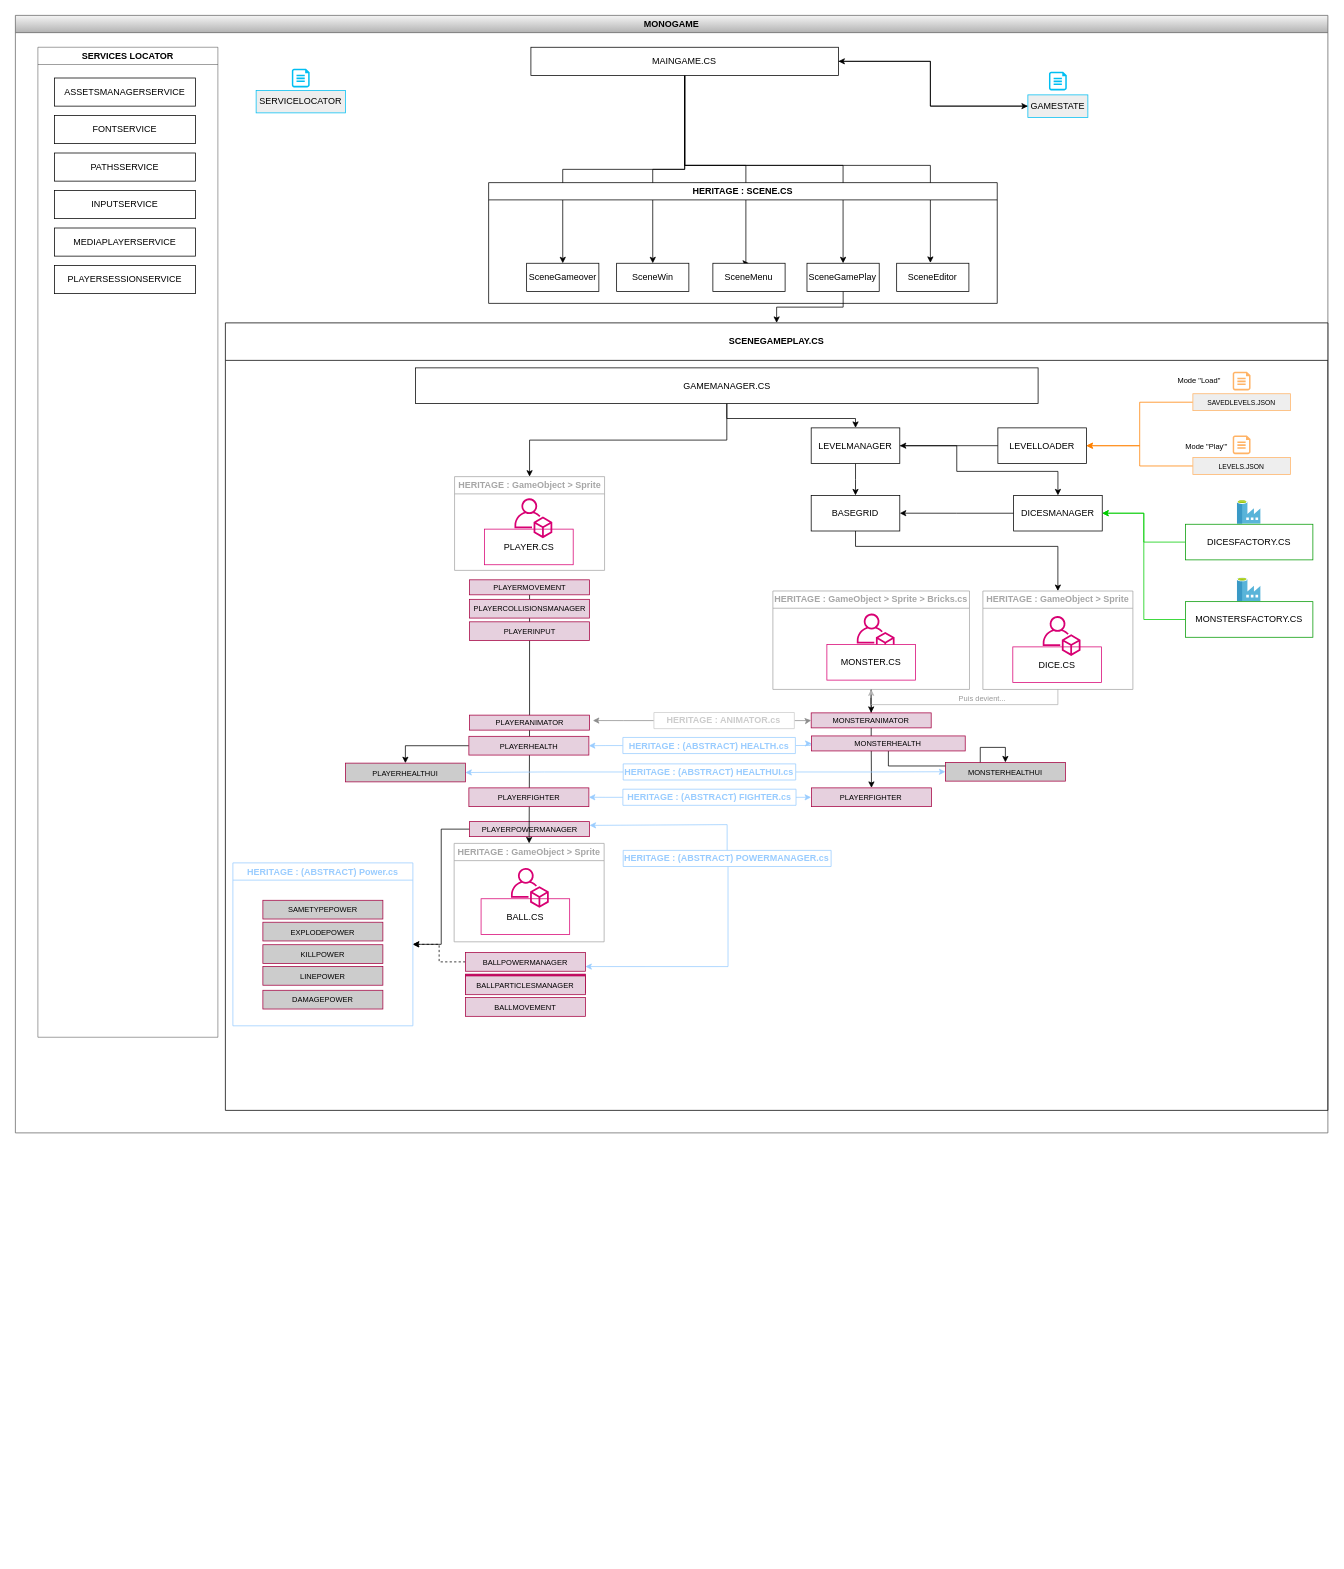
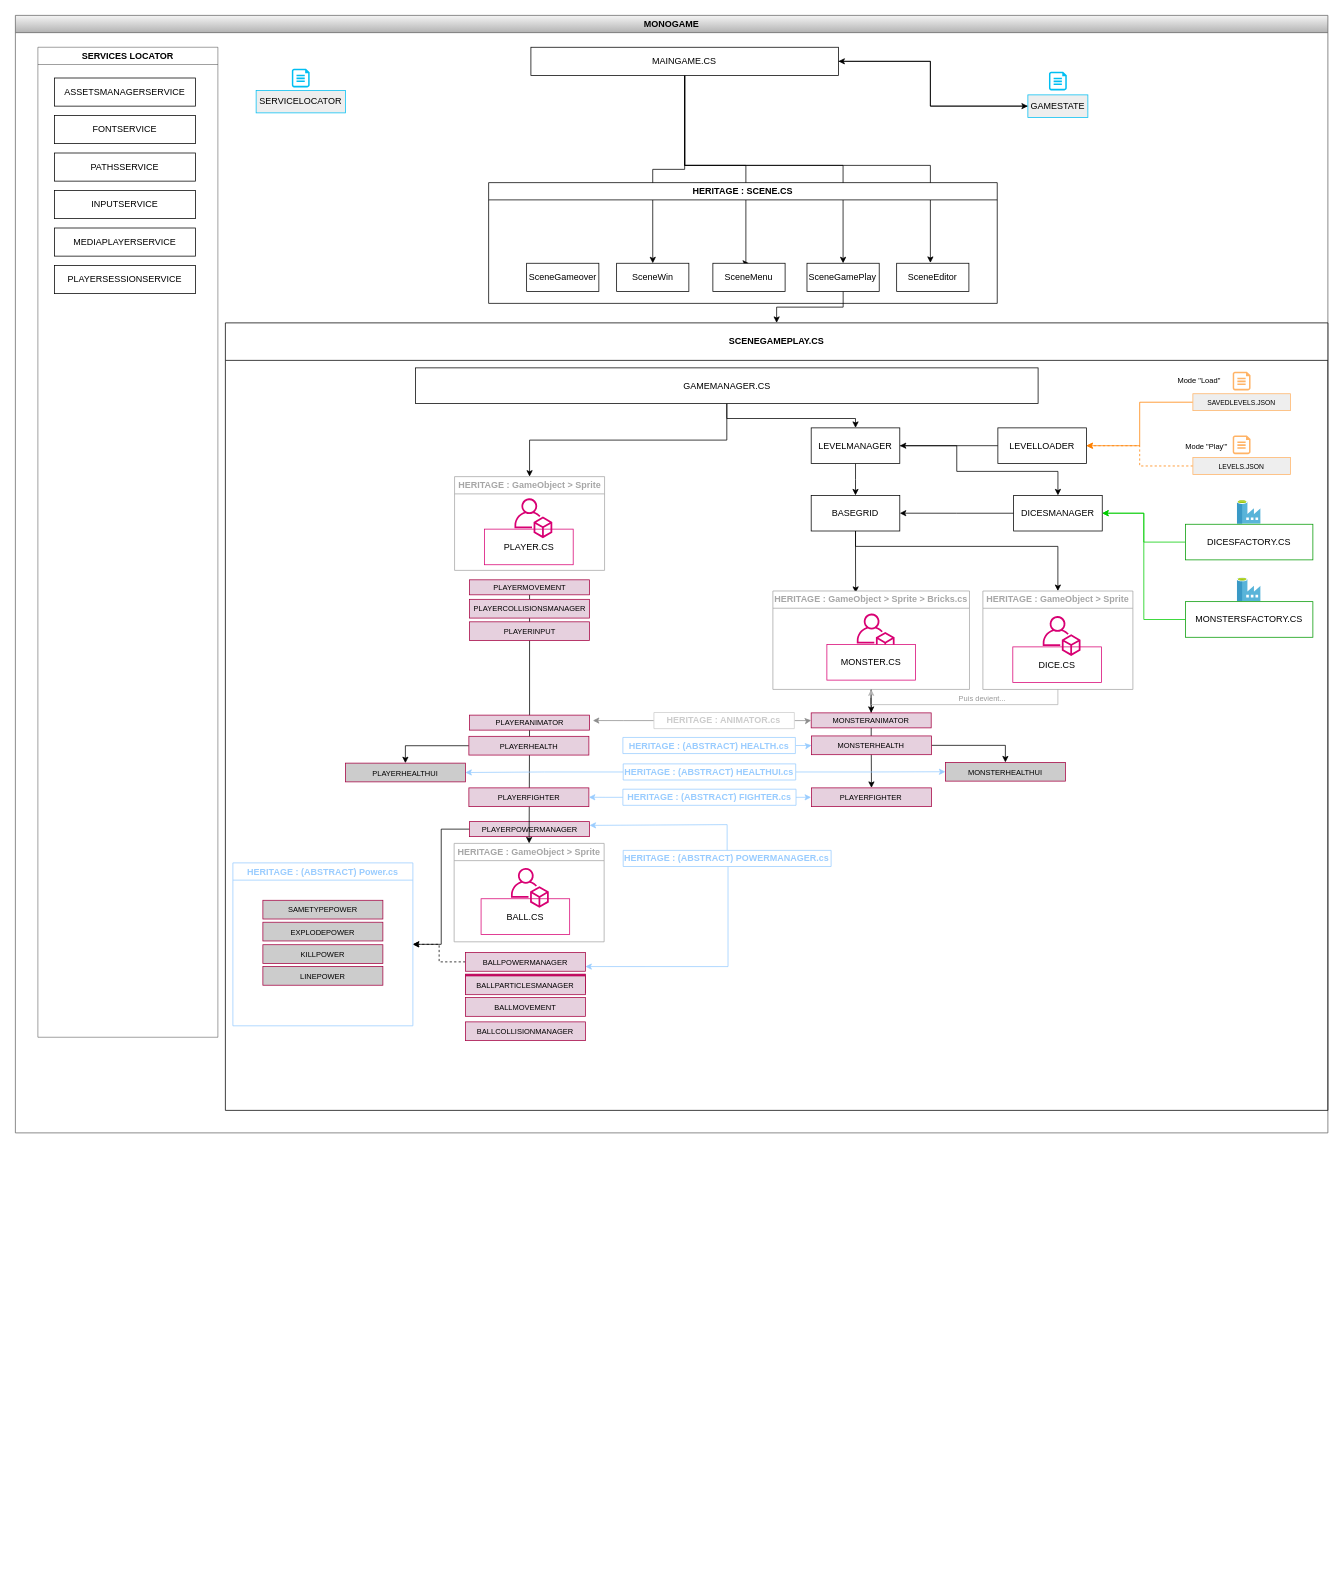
- <mxCell id="21" style="edgeStyle=orthogonalEdgeStyle;rounded=0;orthogonalLoop=1;jettySize=auto;html=1;entryX=0.5;entryY=0;entryDx=0;entryDy=0;" edge="1" parent="1" source="25" target="39"><mxGeometry relative="1" as="geometry" /></mxCell>
- <mxCell id="8" style="edgeStyle=orthogonalEdgeStyle;rounded=0;orthogonalLoop=1;jettySize=auto;html=1;strokeColor=#FF8000;" edge="1" parent="1" source="9" target="70"><mxGeometry relative="1" as="geometry" /></mxCell>
+ <mxCell id="8" style="edgeStyle=orthogonalEdgeStyle;rounded=0;orthogonalLoop=1;jettySize=auto;html=1;strokeColor=#FF8000;dashed=1;" edge="1" parent="1" source="9" target="70"><mxGeometry relative="1" as="geometry" /></mxCell>
+ <mxCell id="60" style="edgeStyle=orthogonalEdgeStyle;rounded=0;orthogonalLoop=1;jettySize=auto;html=1;entryX=0.421;entryY=0.019;entryDx=0;entryDy=0;entryPerimeter=0;" edge="1" parent="1" source="62" target="82"><mxGeometry relative="1" as="geometry" /></mxCell>
- <mxCell id="91" value="&lt;font style=&quot;font-size: 10px;&quot;&gt;MONSTERHEALTH&lt;/font&gt;" style="rounded=0;whiteSpace=wrap;html=1;fillColor=#E6D0DE;fontColor=#000000;strokeColor=#A50040;container=0;" vertex="1" parent="1"><mxGeometry x="1081.46" y="980.75" width="205" height="20" as="geometry" /></mxCell>
+ <mxCell id="91" value="&lt;font style=&quot;font-size: 10px;&quot;&gt;MONSTERHEALTH&lt;/font&gt;" style="rounded=0;whiteSpace=wrap;html=1;fillColor=#E6D0DE;fontColor=#000000;strokeColor=#A50040;container=0;" vertex="1" parent="1"><mxGeometry x="1081.46" y="980.75" width="160" height="25" as="geometry" /></mxCell>
- <mxCell id="94" style="edgeStyle=orthogonalEdgeStyle;rounded=0;orthogonalLoop=1;jettySize=auto;html=1;strokeColor=#99CCFF;entryX=1;entryY=0.5;entryDx=0;entryDy=0;" edge="1" parent="1" source="96" target="78"><mxGeometry relative="1" as="geometry"><mxPoint x="790" y="998" as="targetPoint" /></mxGeometry></mxCell>
- <mxCell id="53" value="&lt;font style=&quot;font-size: 10px;&quot;&gt;DAMAGEPOWER&lt;/font&gt;" style="rounded=0;whiteSpace=wrap;html=1;fillColor=#CCCCCC;fontColor=#000000;strokeColor=#A50040;container=0;" vertex="1" parent="1"><mxGeometry x="350" y="1319.87" width="160" height="25" as="geometry" /></mxCell>
+ <mxCell id="13" value="&lt;font style=&quot;font-size: 10px;&quot;&gt;BALLCOLLISIONMANAGER&lt;/font&gt;" style="rounded=0;whiteSpace=wrap;html=1;fillColor=#E6D0DE;fontColor=#000000;strokeColor=#A50040;container=0;" vertex="1" parent="1"><mxGeometry x="620" y="1362" width="160" height="25" as="geometry" /></mxCell>
